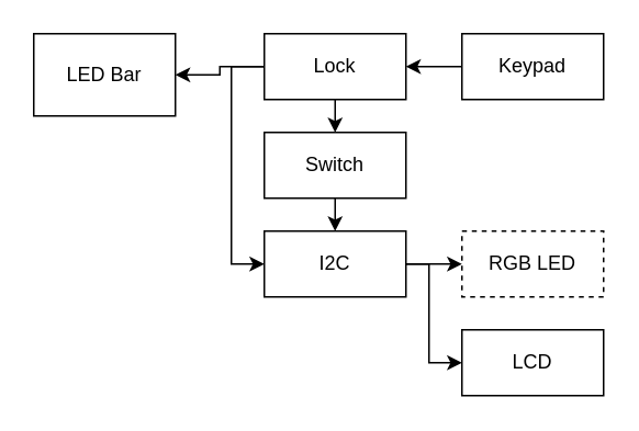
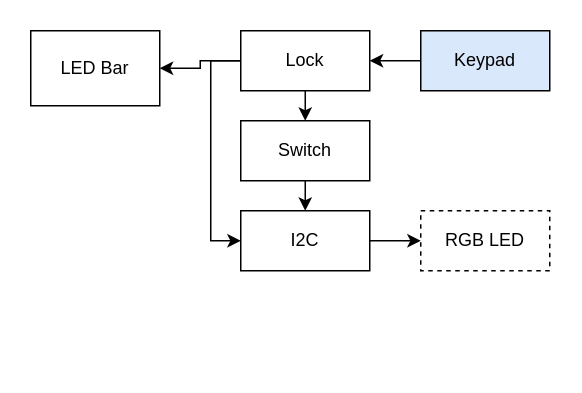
- <mxCell id="3" value="Keypad" style="rounded=0;whiteSpace=wrap;html=1;" vertex="1" parent="1"><mxGeometry x="280" y="20" width="86" height="40" as="geometry" /></mxCell>
+ <mxCell id="3" value="Keypad" style="rounded=0;whiteSpace=wrap;html=1;fillColor=#dae8fc;" vertex="1" parent="1"><mxGeometry x="280" y="20" width="86" height="40" as="geometry" /></mxCell>
- <mxCell id="12" style="edgeStyle=orthogonalEdgeStyle;rounded=0;orthogonalLoop=1;jettySize=auto;html=1;entryX=0;entryY=0.5;entryDx=0;entryDy=0;" edge="1" parent="1" source="13" target="15"><mxGeometry relative="1" as="geometry"><Array as="points"><mxPoint x="260" y="160" /><mxPoint x="260" y="220" /></Array></mxGeometry></mxCell>
- <mxCell id="15" value="LCD" style="rounded=0;whiteSpace=wrap;html=1;" vertex="1" parent="1"><mxGeometry x="280" y="200" width="86" height="40" as="geometry" /></mxCell>
